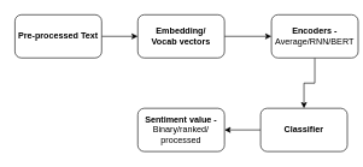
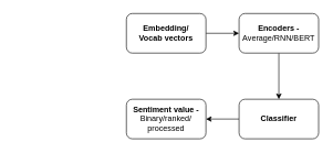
- <mxCell id="10" value="&lt;b&gt;Pre-processed Text&lt;/b&gt;" style="rounded=1;whiteSpace=wrap;html=1;" vertex="1" parent="1"><mxGeometry x="20" y="20" width="120" height="60" as="geometry" /></mxCell>
- <mxCell id="9" value="" style="edgeStyle=orthogonalEdgeStyle;rounded=0;orthogonalLoop=1;jettySize=auto;html=1;" edge="1" parent="1" source="10" target="3"><mxGeometry relative="1" as="geometry" /></mxCell>
- <mxCell id="5" value="&lt;b&gt;Encoders -&lt;br&gt;&lt;/b&gt;Average/RNN/BERT" style="rounded=1;whiteSpace=wrap;html=1;" vertex="1" parent="1"><mxGeometry x="375" y="20" width="120" height="60" as="geometry" /></mxCell>
+ <mxCell id="5" value="&lt;b&gt;Encoders -&lt;br&gt;&lt;/b&gt;Average/RNN/BERT" style="rounded=1;whiteSpace=wrap;html=1;" vertex="1" parent="1"><mxGeometry x="360" y="20" width="120" height="60" as="geometry" /></mxCell>
